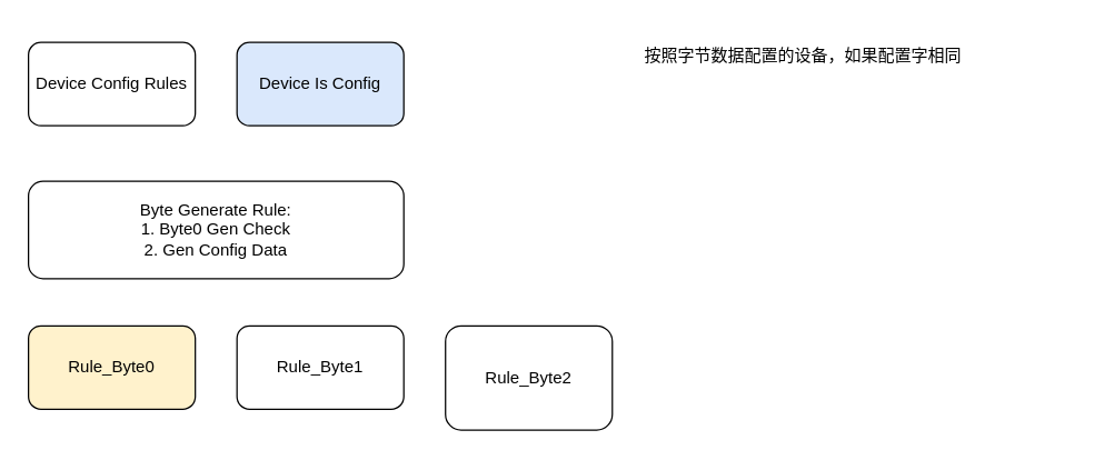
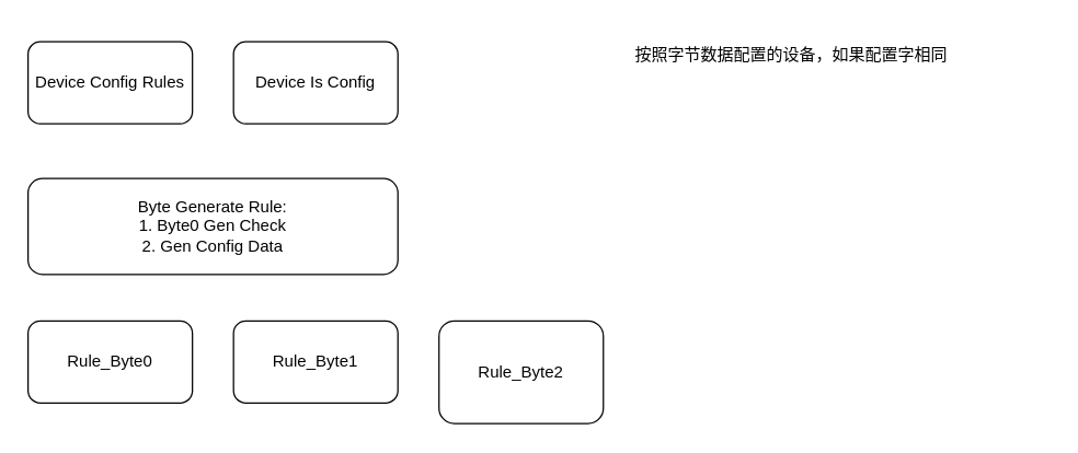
- <mxCell id="6" value="Device Is Config" style="rounded=1;whiteSpace=wrap;html=1;fillColor=#dae8fc;" vertex="1" parent="1"><mxGeometry x="170" y="30" width="120" height="60" as="geometry" /></mxCell>
+ <mxCell id="6" value="Device Is Config" style="rounded=1;whiteSpace=wrap;html=1;" vertex="1" parent="1"><mxGeometry x="170" y="30" width="120" height="60" as="geometry" /></mxCell>
- <mxCell id="3" value="Rule_Byte0" style="rounded=1;whiteSpace=wrap;html=1;fillColor=#fff2cc;" vertex="1" parent="1"><mxGeometry x="20" y="234" width="120" height="60" as="geometry" /></mxCell>
+ <mxCell id="3" value="Rule_Byte0" style="rounded=1;whiteSpace=wrap;html=1;" vertex="1" parent="1"><mxGeometry x="20" y="234" width="120" height="60" as="geometry" /></mxCell>
